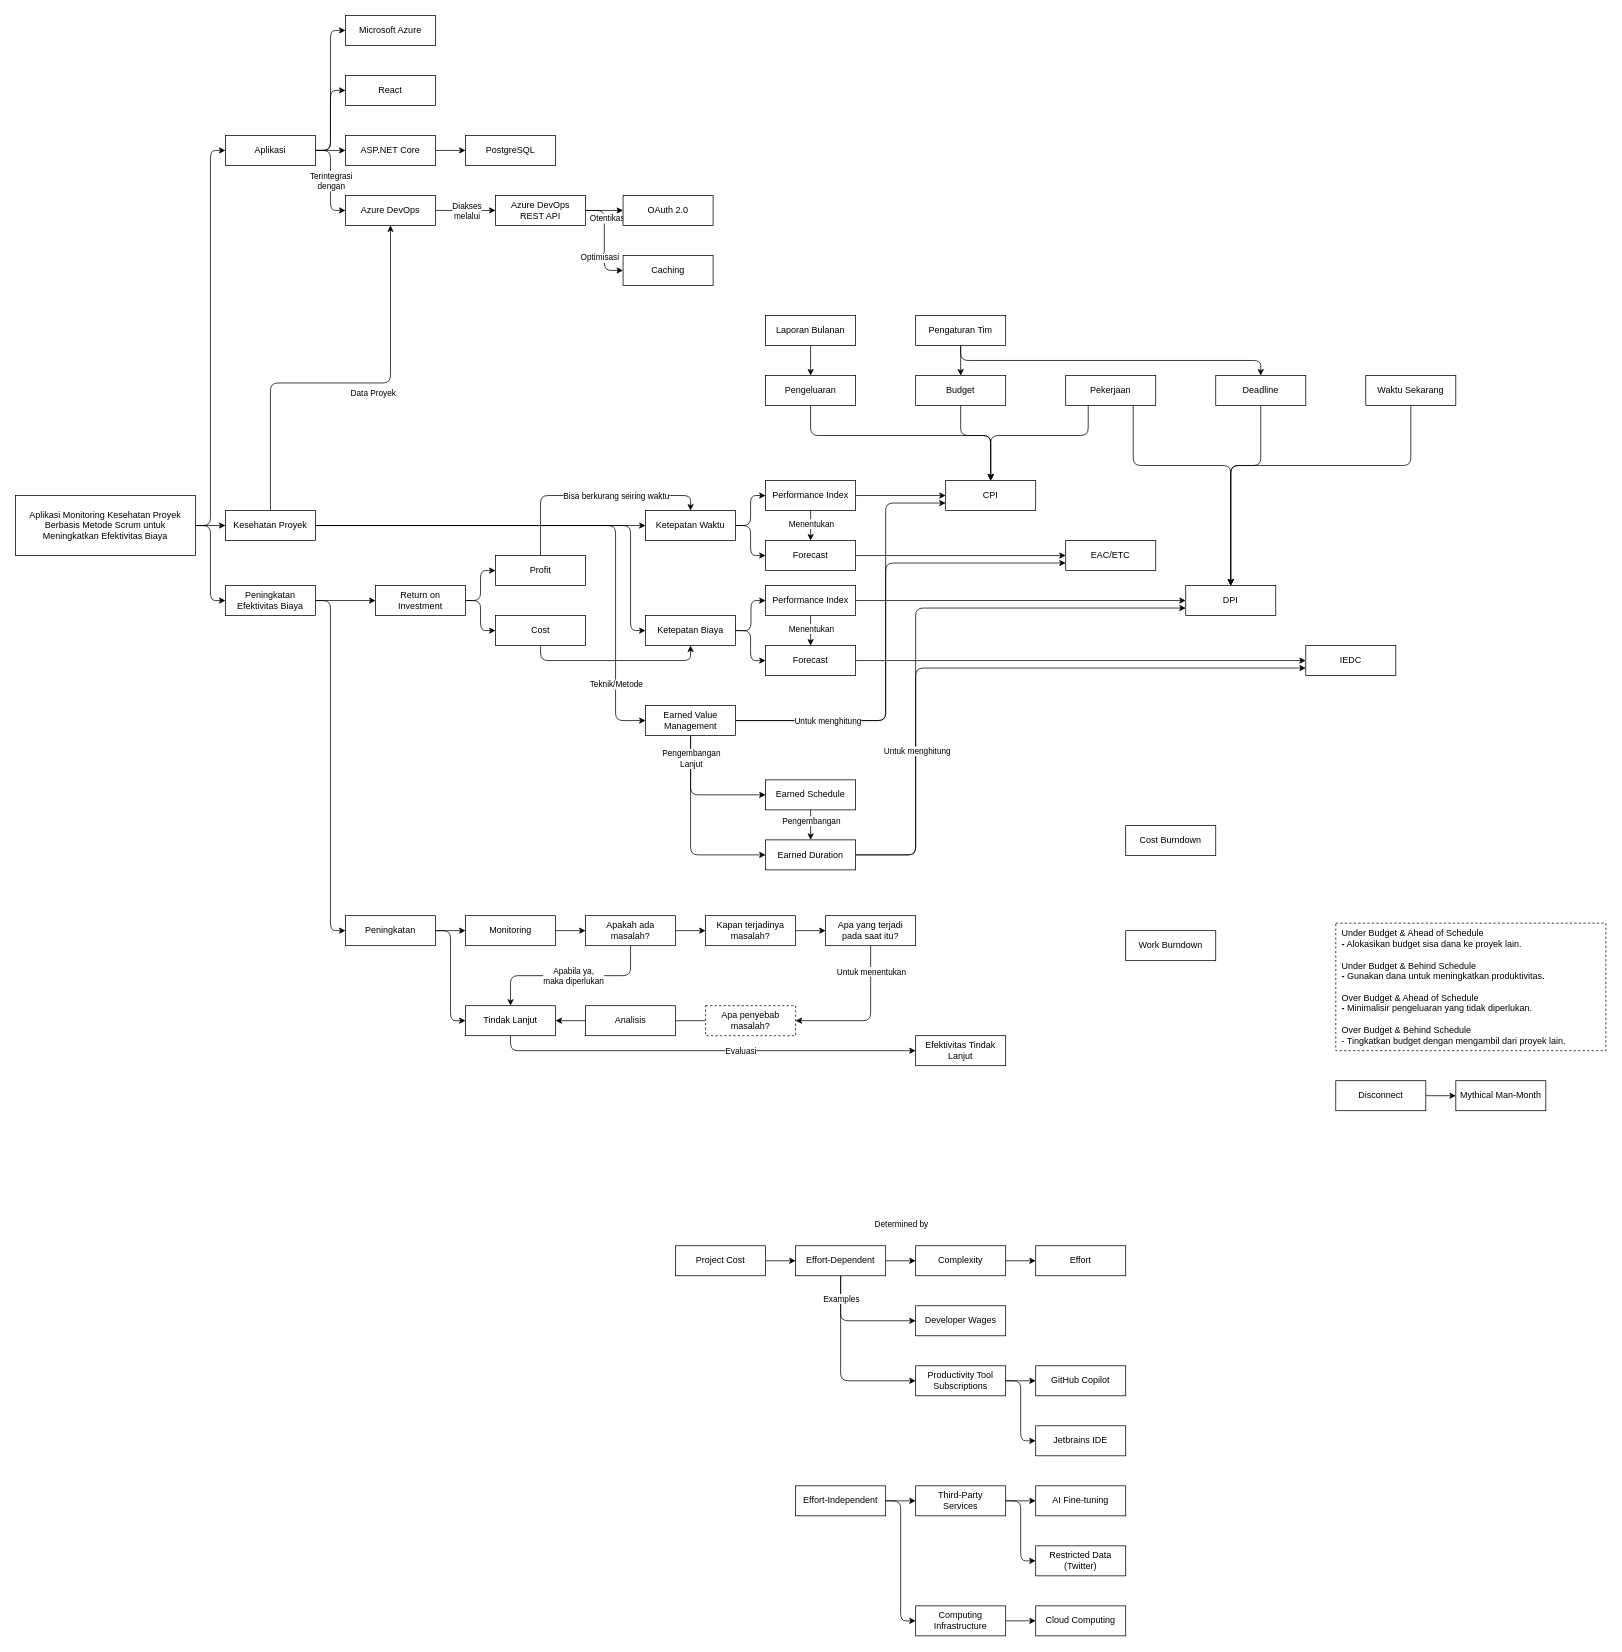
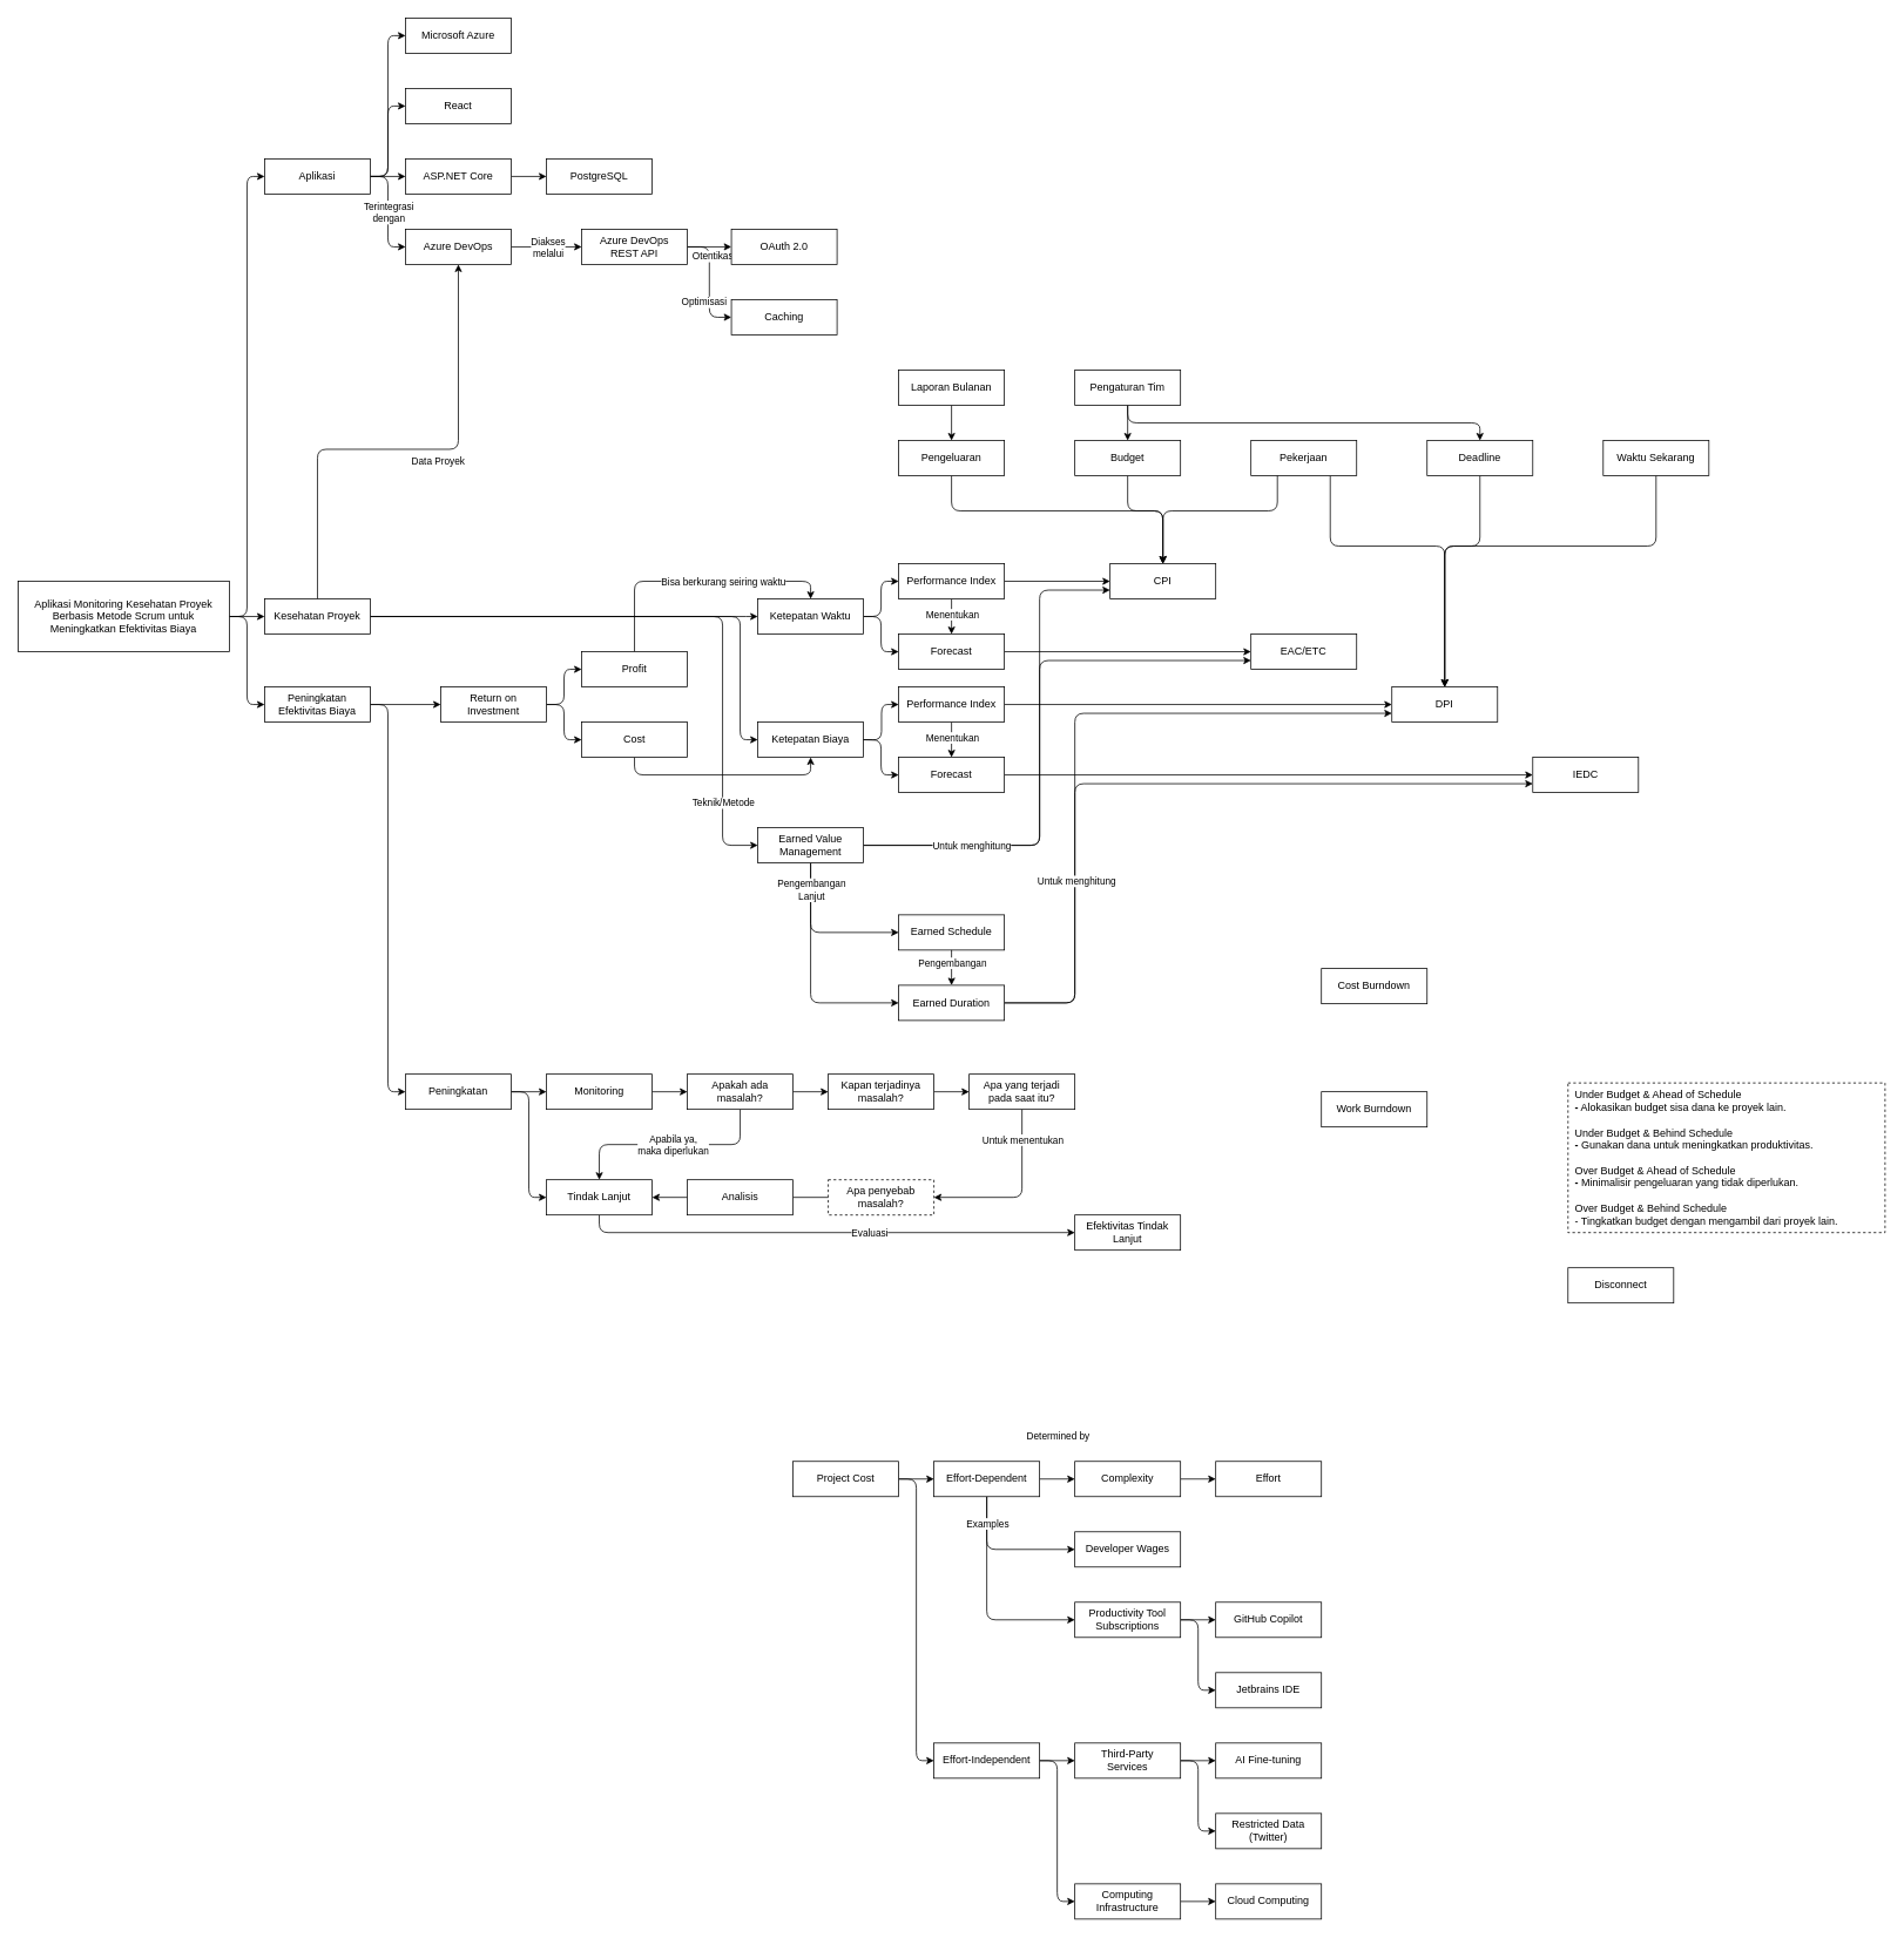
- <mxCell id="53" style="edgeStyle=orthogonalEdgeStyle;jumpStyle=none;html=1;entryX=0;entryY=0.5;entryDx=0;entryDy=0;" parent="1" source="54" target="55" edge="1"><mxGeometry relative="1" as="geometry" /></mxCell>
- <mxCell id="55" value="Mythical Man-Month" style="rounded=0;whiteSpace=wrap;html=1;" parent="1" vertex="1"><mxGeometry x="1940" y="1440" width="120" height="40" as="geometry" /></mxCell>
+ <mxCell id="133" style="edgeStyle=orthogonalEdgeStyle;html=1;entryX=0;entryY=0.5;entryDx=0;entryDy=0;" edge="1" parent="1" source="134" target="145"><mxGeometry relative="1" as="geometry" /></mxCell>
